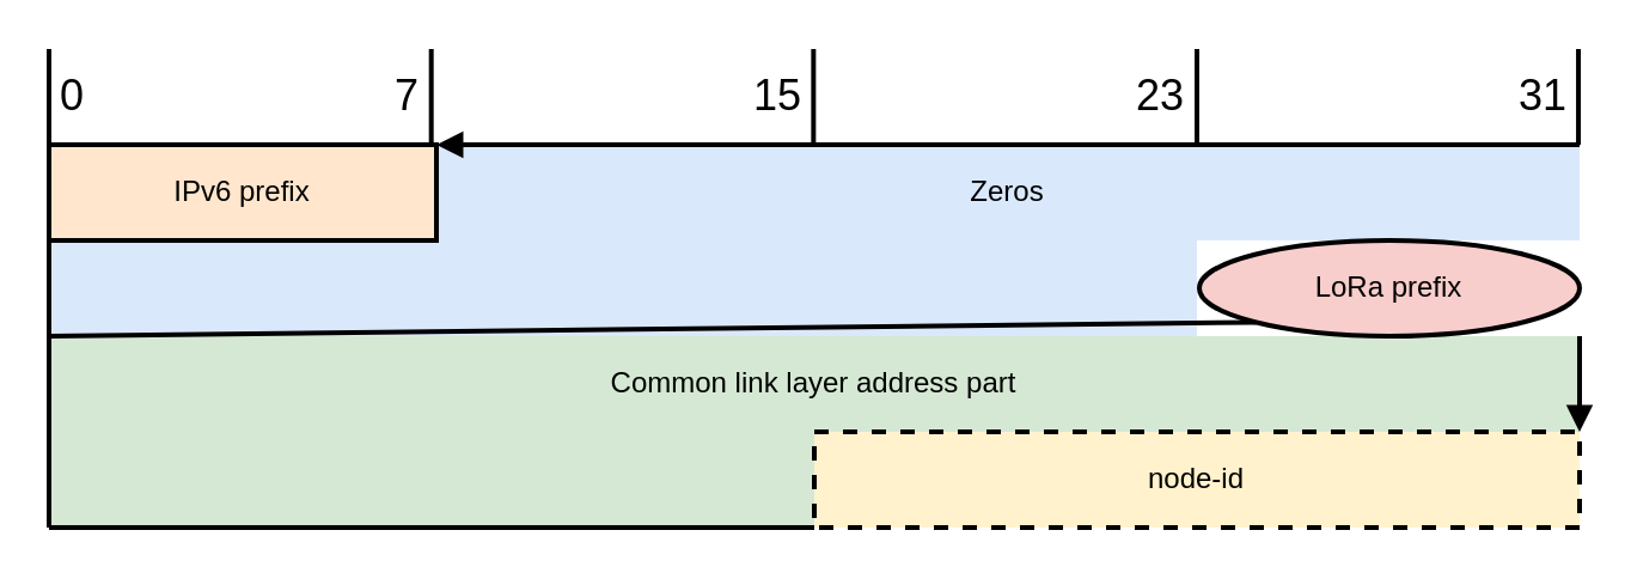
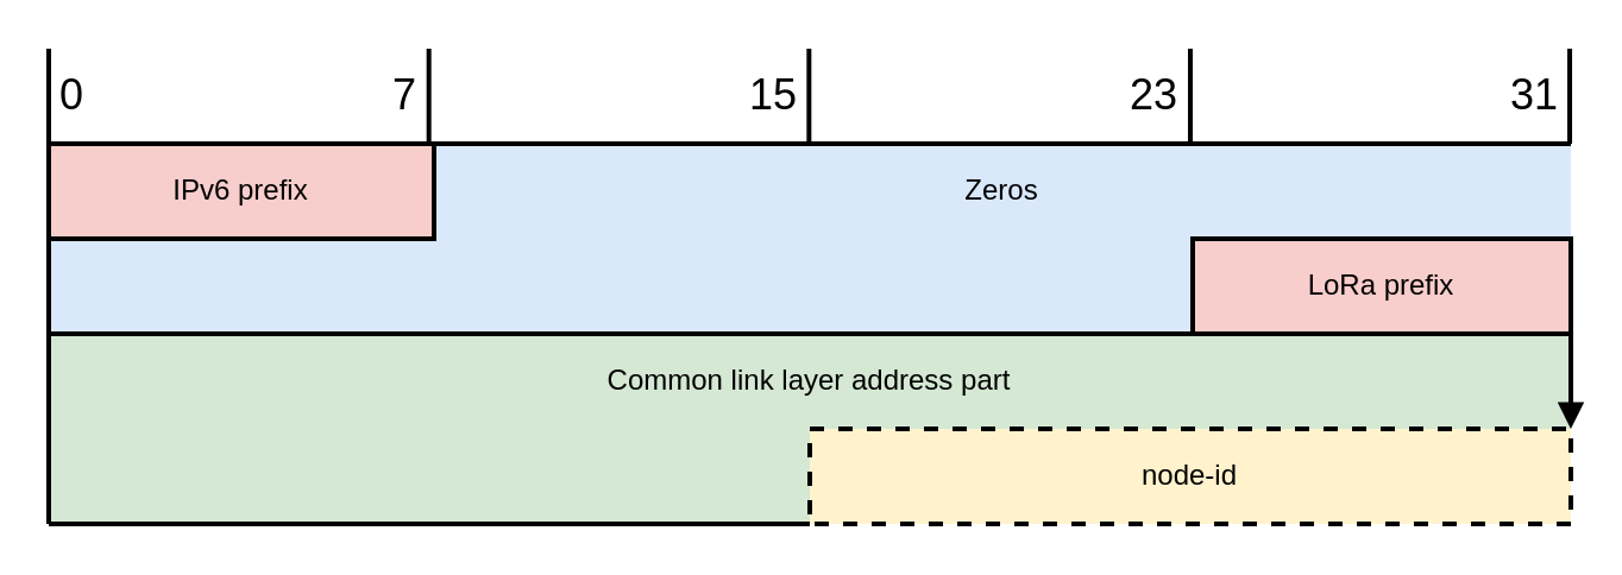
- <mxCell id="10" value="" style="endArrow=block;html=1;entryX=1;entryY=0;entryDx=0;entryDy=0;exitX=1;exitY=0;exitDx=0;exitDy=0;strokeWidth=2;" edge="1" parent="2" source="3" target="9"><mxGeometry width="50" height="50" relative="1" as="geometry"><mxPoint x="360" y="190" as="sourcePoint" /><mxPoint x="410" y="140" as="targetPoint" /></mxGeometry></mxCell>
+ <mxCell id="10" value="" style="endArrow=none;html=1;entryX=1;entryY=0;entryDx=0;entryDy=0;exitX=1;exitY=0;exitDx=0;exitDy=0;strokeWidth=2;" edge="1" parent="2" source="3" target="9"><mxGeometry width="50" height="50" relative="1" as="geometry"><mxPoint x="360" y="190" as="sourcePoint" /><mxPoint x="410" y="140" as="targetPoint" /></mxGeometry></mxCell>
- <mxCell id="9" value="IPv6 prefix" style="rounded=0;whiteSpace=wrap;html=1;fillColor=#ffe6cc;strokeWidth=2;" vertex="1" parent="2"><mxGeometry width="162" height="40" as="geometry" /></mxCell>
+ <mxCell id="9" value="IPv6 prefix" style="rounded=0;whiteSpace=wrap;html=1;fillColor=#f8cecc;strokeWidth=2;" vertex="1" parent="2"><mxGeometry width="162" height="40" as="geometry" /></mxCell>
- <mxCell id="8" value="LoRa prefix" style="ellipse;whiteSpace=wrap;html=1;fillColor=#f8cecc;strokeWidth=2;" vertex="1" parent="2"><mxGeometry x="481" y="40" width="159" height="40" as="geometry" /></mxCell>
+ <mxCell id="8" value="LoRa prefix" style="rounded=0;whiteSpace=wrap;html=1;fillColor=#f8cecc;strokeWidth=2;" vertex="1" parent="2"><mxGeometry x="481" y="40" width="159" height="40" as="geometry" /></mxCell>
